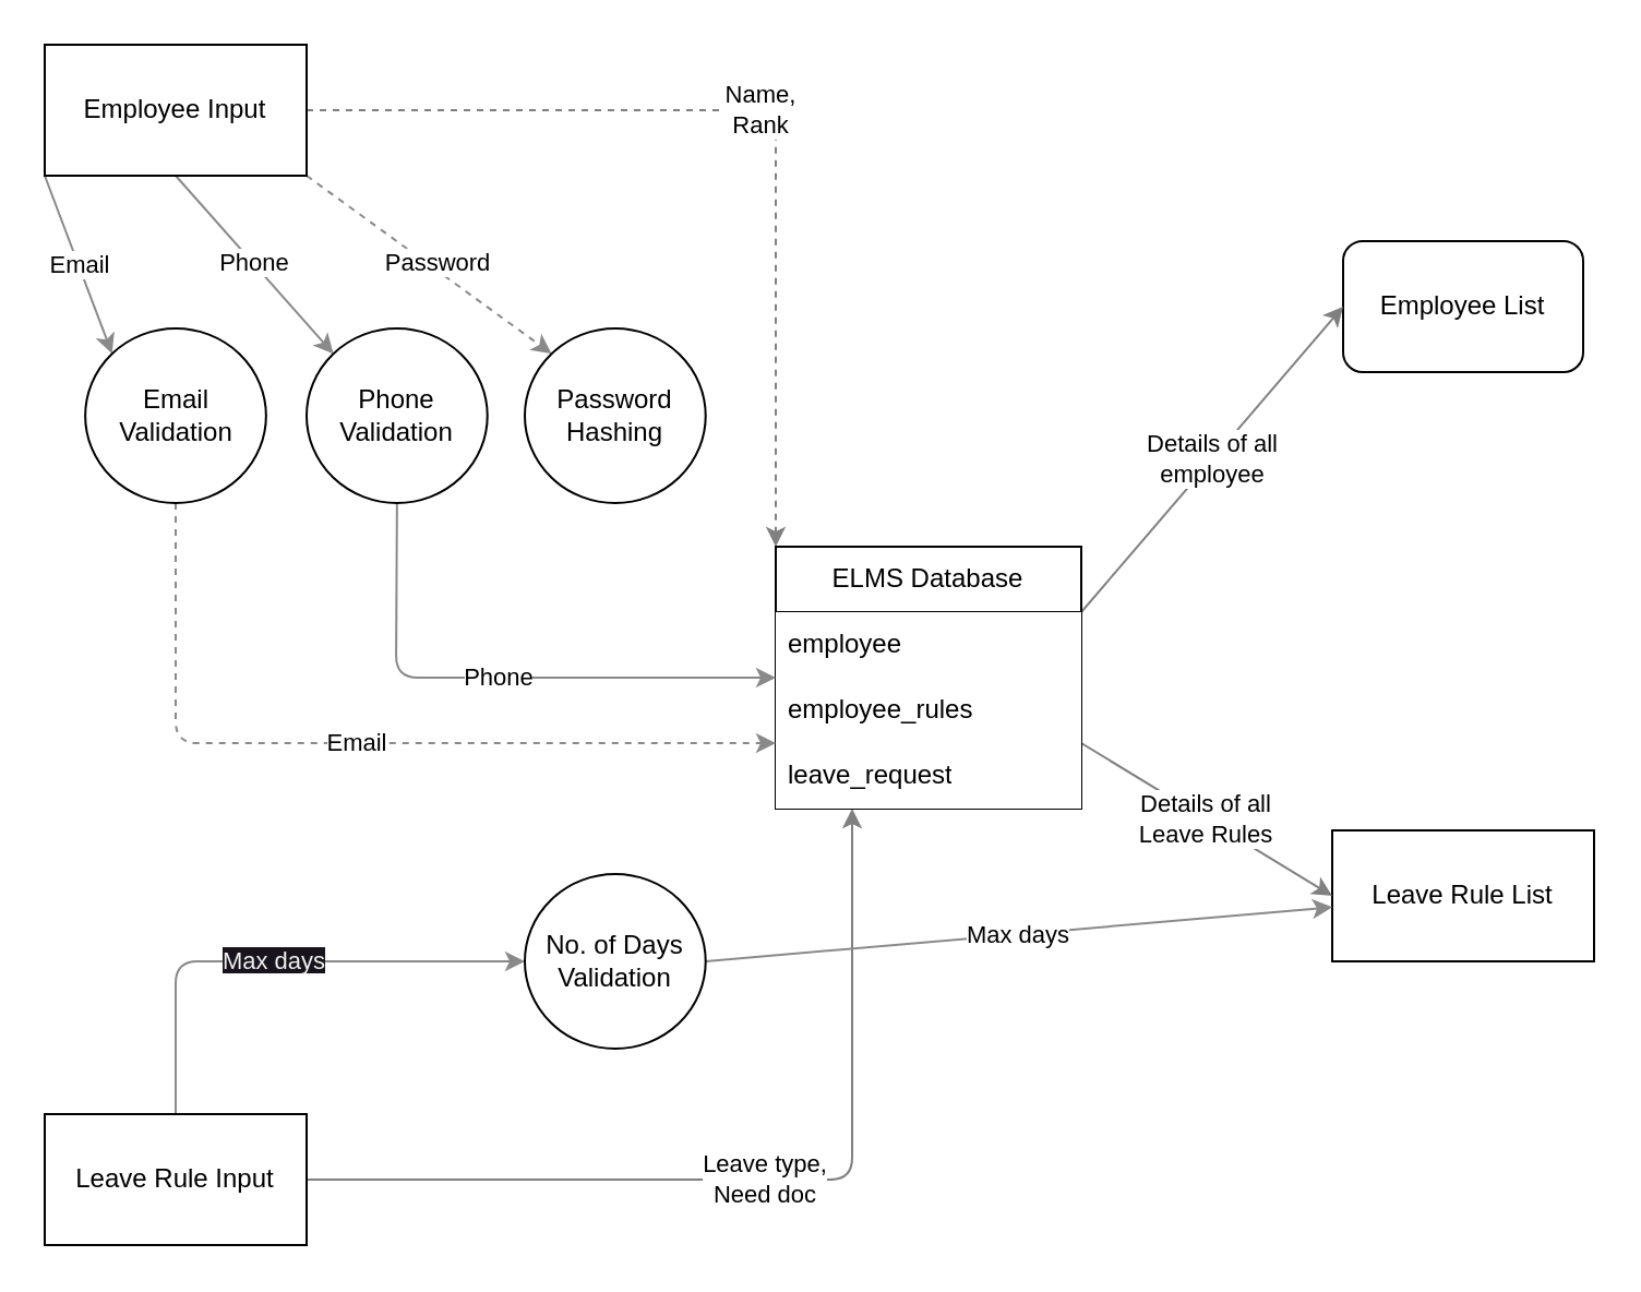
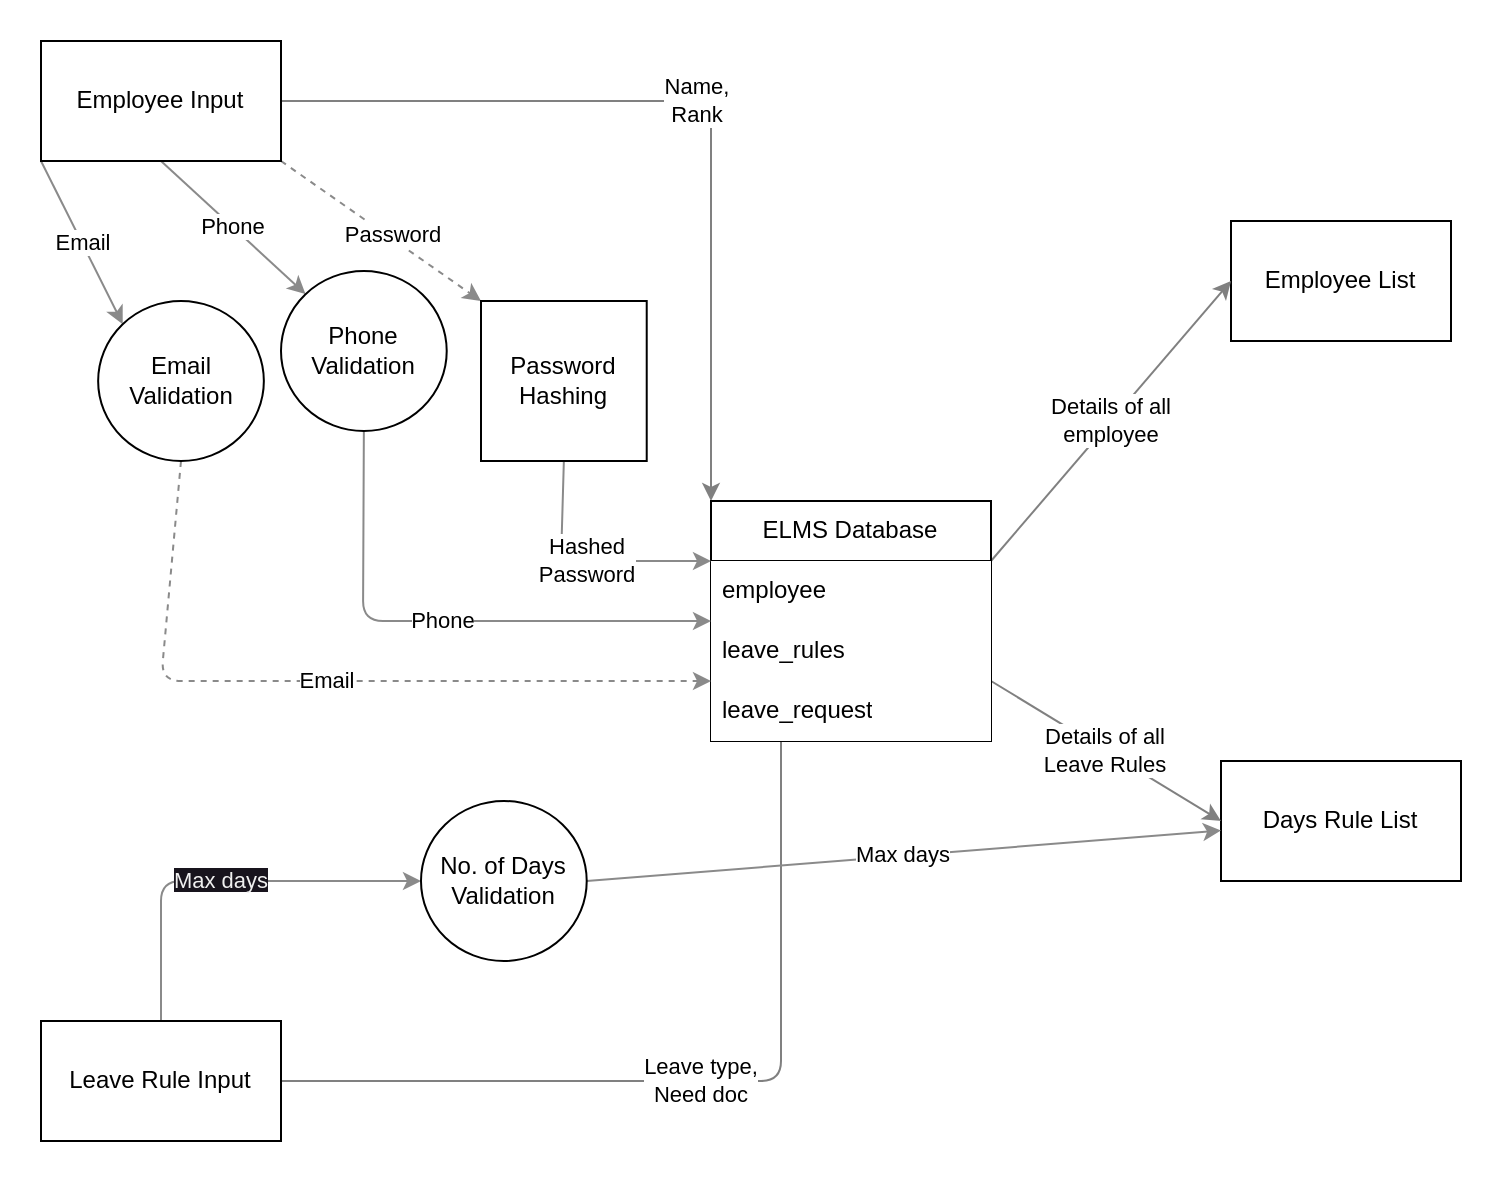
- <mxCell id="4" value="Name,&lt;br&gt;Rank" style="edgeStyle=none;html=1;exitX=1;exitY=0.5;exitDx=0;exitDy=0;strokeColor=#808080;entryX=0;entryY=0;entryDx=0;entryDy=0;dashed=1;" parent="1" source="9" target="15" edge="1"><mxGeometry relative="1" as="geometry"><mxPoint as="offset" /><mxPoint x="310" y="50" as="targetPoint" /><Array as="points"><mxPoint x="355" y="50" /></Array></mxGeometry></mxCell>
+ <mxCell id="4" value="Name,&lt;br&gt;Rank" style="edgeStyle=none;html=1;exitX=1;exitY=0.5;exitDx=0;exitDy=0;strokeColor=#808080;entryX=0;entryY=0;entryDx=0;entryDy=0;" parent="1" source="9" target="15" edge="1"><mxGeometry relative="1" as="geometry"><mxPoint as="offset" /><mxPoint x="310" y="50" as="targetPoint" /><Array as="points"><mxPoint x="355" y="50" /></Array></mxGeometry></mxCell>
- <mxCell id="2" value="Employee List" style="whiteSpace=wrap;html=1;fillColor=none;rounded=1;" parent="1" vertex="1"><mxGeometry x="615" y="110" width="110" height="60" as="geometry" /></mxCell>
+ <mxCell id="2" value="Employee List" style="whiteSpace=wrap;html=1;fillColor=none;" parent="1" vertex="1"><mxGeometry x="615" y="110" width="110" height="60" as="geometry" /></mxCell>
- <mxCell id="20" value="Email Validation" style="ellipse;whiteSpace=wrap;html=1;fillColor=none;" parent="1" vertex="1"><mxGeometry x="38.57" y="150" width="82.86" height="80" as="geometry" /></mxCell>
+ <mxCell id="20" value="Email Validation" style="ellipse;whiteSpace=wrap;html=1;fillColor=none;" parent="1" vertex="1"><mxGeometry x="48.57" y="150" width="82.86" height="80" as="geometry" /></mxCell>
- <mxCell id="22" value="Phone Validation" style="ellipse;whiteSpace=wrap;html=1;fillColor=none;" parent="1" vertex="1"><mxGeometry x="140" y="150" width="82.86" height="80" as="geometry" /></mxCell>
+ <mxCell id="22" value="Phone Validation" style="ellipse;whiteSpace=wrap;html=1;fillColor=none;" parent="1" vertex="1"><mxGeometry x="140" y="135" width="82.86" height="80" as="geometry" /></mxCell>
- <mxCell id="24" value="Password Hashing" style="ellipse;whiteSpace=wrap;html=1;fillColor=none;" parent="1" vertex="1"><mxGeometry x="240" y="150" width="82.86" height="80" as="geometry" /></mxCell>
+ <mxCell id="24" value="Password Hashing" style="whiteSpace=wrap;html=1;fillColor=none;rounded=0;" parent="1" vertex="1"><mxGeometry x="240" y="150" width="82.86" height="80" as="geometry" /></mxCell>
+ <mxCell id="23" value="Hashed&lt;br&gt;Password" style="edgeStyle=none;html=1;exitX=0.5;exitY=1;exitDx=0;exitDy=0;entryX=0;entryY=0.25;entryDx=0;entryDy=0;strokeColor=#8A8A8A;" parent="1" source="24" target="15" edge="1"><mxGeometry relative="1" as="geometry"><Array as="points"><mxPoint x="280" y="280" /></Array></mxGeometry></mxCell>
- <mxCell id="17" value="employee_rules" style="text;align=left;verticalAlign=middle;spacingLeft=4;spacingRight=4;overflow=hidden;points=[[0,0.5],[1,0.5]];portConstraint=eastwest;rotatable=0;whiteSpace=wrap;html=1;fillStyle=solid;labelBackgroundColor=none;fillColor=default;" parent="15" vertex="1"><mxGeometry y="60" width="140" height="30" as="geometry" /></mxCell>
+ <mxCell id="17" value="leave_rules" style="text;align=left;verticalAlign=middle;spacingLeft=4;spacingRight=4;overflow=hidden;points=[[0,0.5],[1,0.5]];portConstraint=eastwest;rotatable=0;whiteSpace=wrap;html=1;fillStyle=solid;labelBackgroundColor=none;fillColor=default;" parent="15" vertex="1"><mxGeometry y="60" width="140" height="30" as="geometry" /></mxCell>
- <mxCell id="12" value="Leave type,&lt;br&gt;Need doc" style="edgeStyle=none;html=1;exitX=1;exitY=0.5;exitDx=0;exitDy=0;strokeColor=#808080;entryX=0.25;entryY=1;entryDx=0;entryDy=0;" parent="1" source="14" target="15" edge="1"><mxGeometry relative="1" as="geometry"><mxPoint x="410" y="550" as="targetPoint" /><Array as="points"><mxPoint x="390" y="540" /></Array></mxGeometry></mxCell>
+ <mxCell id="12" value="Leave type,&lt;br&gt;Need doc" style="edgeStyle=none;html=1;exitX=1;exitY=0.5;exitDx=0;exitDy=0;strokeColor=#808080;entryX=0.25;entryY=1;entryDx=0;entryDy=0;endArrow=none;" parent="1" source="14" target="15" edge="1"><mxGeometry relative="1" as="geometry"><mxPoint x="410" y="550" as="targetPoint" /><Array as="points"><mxPoint x="390" y="540" /></Array></mxGeometry></mxCell>
- <mxCell id="3" value="Leave Rule List" style="whiteSpace=wrap;html=1;fillColor=none;" parent="1" vertex="1"><mxGeometry x="610" y="380" width="120" height="60" as="geometry" /></mxCell>
+ <mxCell id="3" value="Days Rule List" style="whiteSpace=wrap;html=1;fillColor=none;" parent="1" vertex="1"><mxGeometry x="610" y="380" width="120" height="60" as="geometry" /></mxCell>
- <mxCell id="26" value="No. of Days Validation" style="ellipse;whiteSpace=wrap;html=1;fillColor=none;" parent="1" vertex="1"><mxGeometry x="240" y="400" width="82.86" height="80" as="geometry" /></mxCell>
+ <mxCell id="26" value="No. of Days Validation" style="ellipse;whiteSpace=wrap;html=1;fillColor=none;" parent="1" vertex="1"><mxGeometry x="210" y="400" width="82.86" height="80" as="geometry" /></mxCell>
